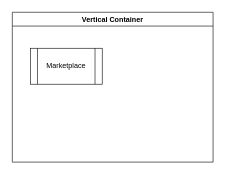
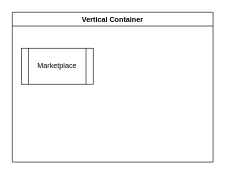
- <mxCell id="3" value="Marketplace" style="shape=process;whiteSpace=wrap;html=1;backgroundOutline=1;" vertex="1" parent="2"><mxGeometry x="30" y="60" width="120" height="60" as="geometry" /></mxCell>
+ <mxCell id="3" value="Marketplace" style="shape=process;whiteSpace=wrap;html=1;backgroundOutline=1;" vertex="1" parent="2"><mxGeometry x="15" y="60" width="120" height="60" as="geometry" /></mxCell>
